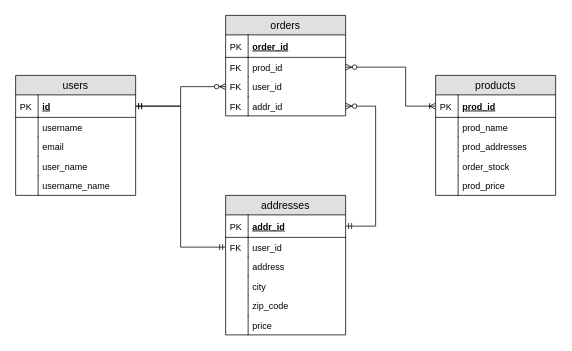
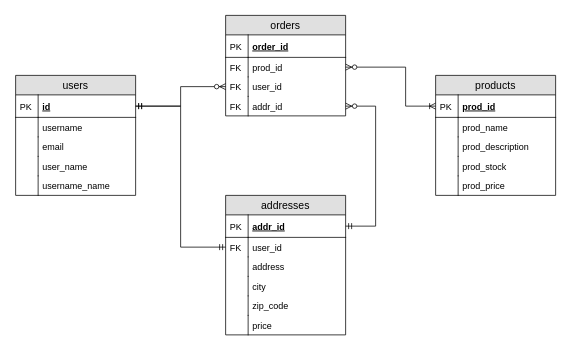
- <mxCell id="31" value="prod_addresses" style="shape=partialRectangle;top=0;left=0;right=0;bottom=0;align=left;verticalAlign=top;fillColor=none;spacingLeft=34;spacingRight=4;overflow=hidden;rotatable=0;points=[[0,0.5],[1,0.5]];portConstraint=eastwest;dropTarget=0;fontSize=12;" vertex="1" parent="26"><mxGeometry y="82" width="160" height="26" as="geometry" /></mxCell>
+ <mxCell id="31" value="prod_description" style="shape=partialRectangle;top=0;left=0;right=0;bottom=0;align=left;verticalAlign=top;fillColor=none;spacingLeft=34;spacingRight=4;overflow=hidden;rotatable=0;points=[[0,0.5],[1,0.5]];portConstraint=eastwest;dropTarget=0;fontSize=12;" vertex="1" parent="26"><mxGeometry y="82" width="160" height="26" as="geometry" /></mxCell>
- <mxCell id="33" value="order_stock" style="shape=partialRectangle;top=0;left=0;right=0;bottom=0;align=left;verticalAlign=top;fillColor=none;spacingLeft=34;spacingRight=4;overflow=hidden;rotatable=0;points=[[0,0.5],[1,0.5]];portConstraint=eastwest;dropTarget=0;fontSize=12;" vertex="1" parent="26"><mxGeometry y="108" width="160" height="26" as="geometry" /></mxCell>
+ <mxCell id="33" value="prod_stock" style="shape=partialRectangle;top=0;left=0;right=0;bottom=0;align=left;verticalAlign=top;fillColor=none;spacingLeft=34;spacingRight=4;overflow=hidden;rotatable=0;points=[[0,0.5],[1,0.5]];portConstraint=eastwest;dropTarget=0;fontSize=12;" vertex="1" parent="26"><mxGeometry y="108" width="160" height="26" as="geometry" /></mxCell>
